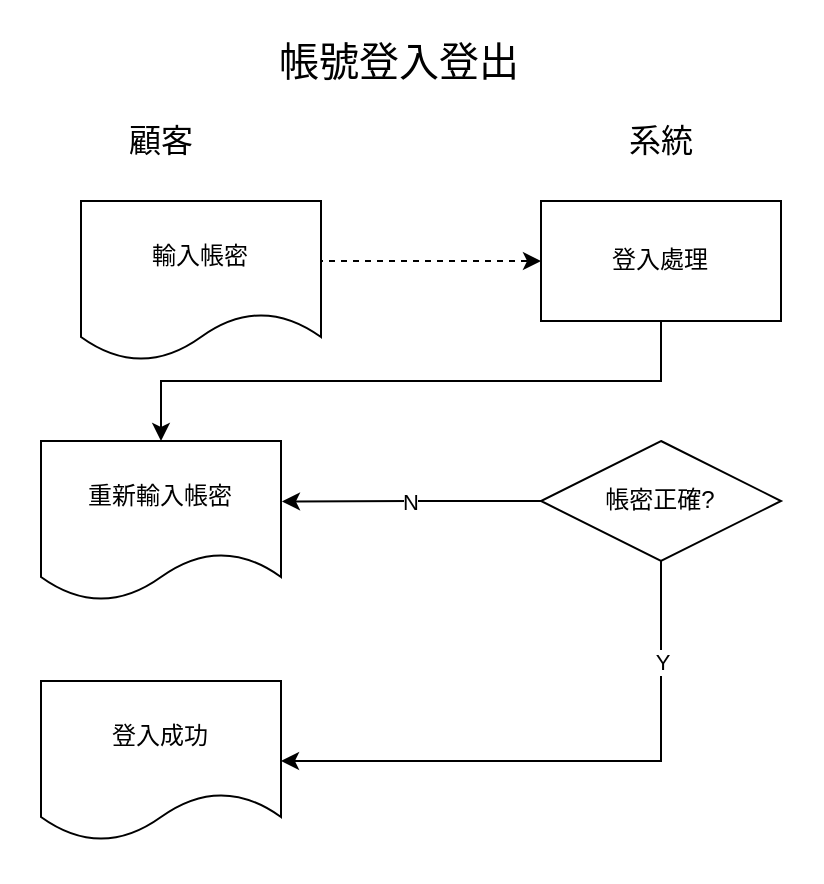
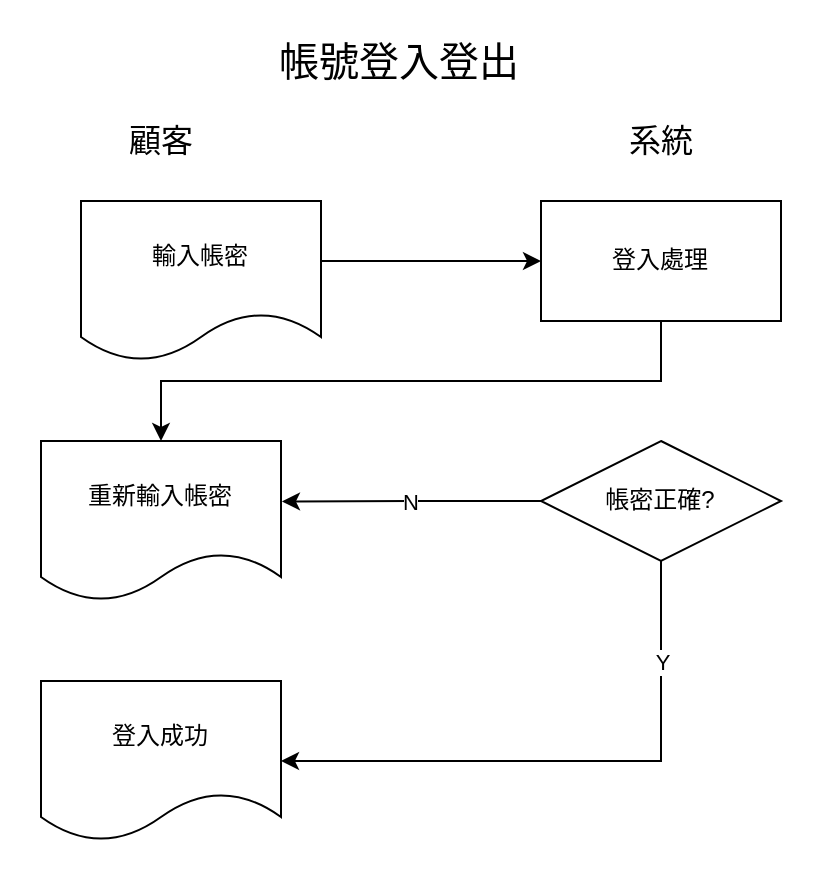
- <mxCell id="2" style="edgeStyle=orthogonalEdgeStyle;rounded=0;orthogonalLoop=1;jettySize=auto;html=1;exitX=1;exitY=0.5;exitDx=0;exitDy=0;entryX=0;entryY=0.5;entryDx=0;entryDy=0;dashed=1;" parent="1" source="3" target="8" edge="1"><mxGeometry relative="1" as="geometry"><Array as="points"><mxPoint x="140" y="130" /></Array></mxGeometry></mxCell>
+ <mxCell id="2" style="edgeStyle=orthogonalEdgeStyle;rounded=0;orthogonalLoop=1;jettySize=auto;html=1;exitX=1;exitY=0.5;exitDx=0;exitDy=0;entryX=0;entryY=0.5;entryDx=0;entryDy=0;" parent="1" source="3" target="8" edge="1"><mxGeometry relative="1" as="geometry"><Array as="points"><mxPoint x="140" y="130" /></Array></mxGeometry></mxCell>
